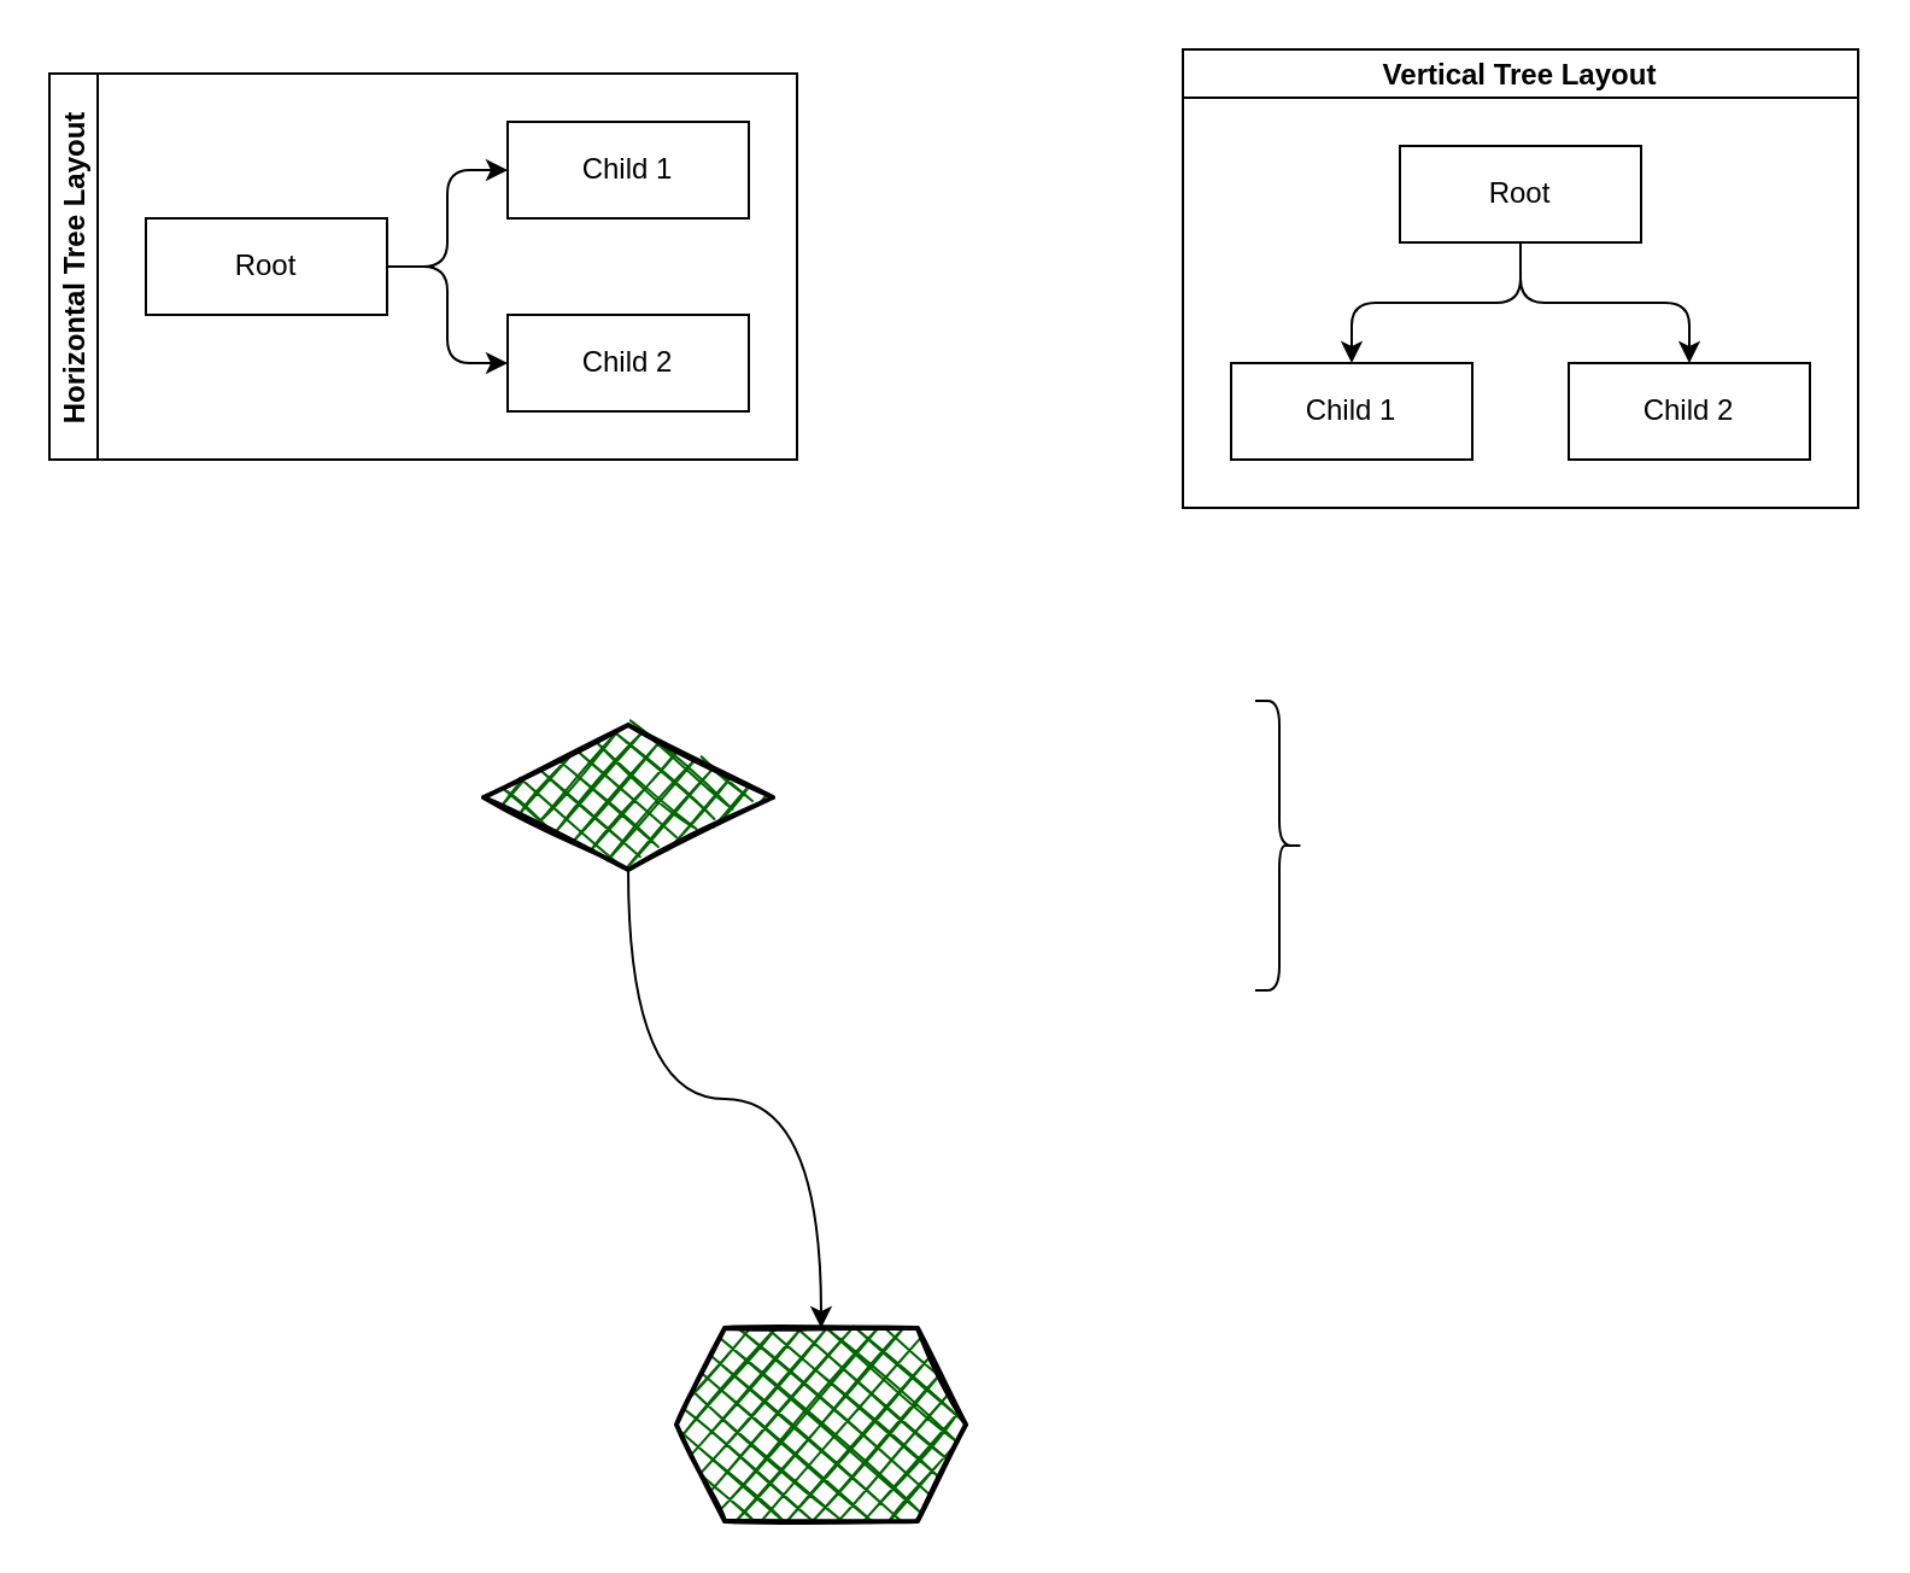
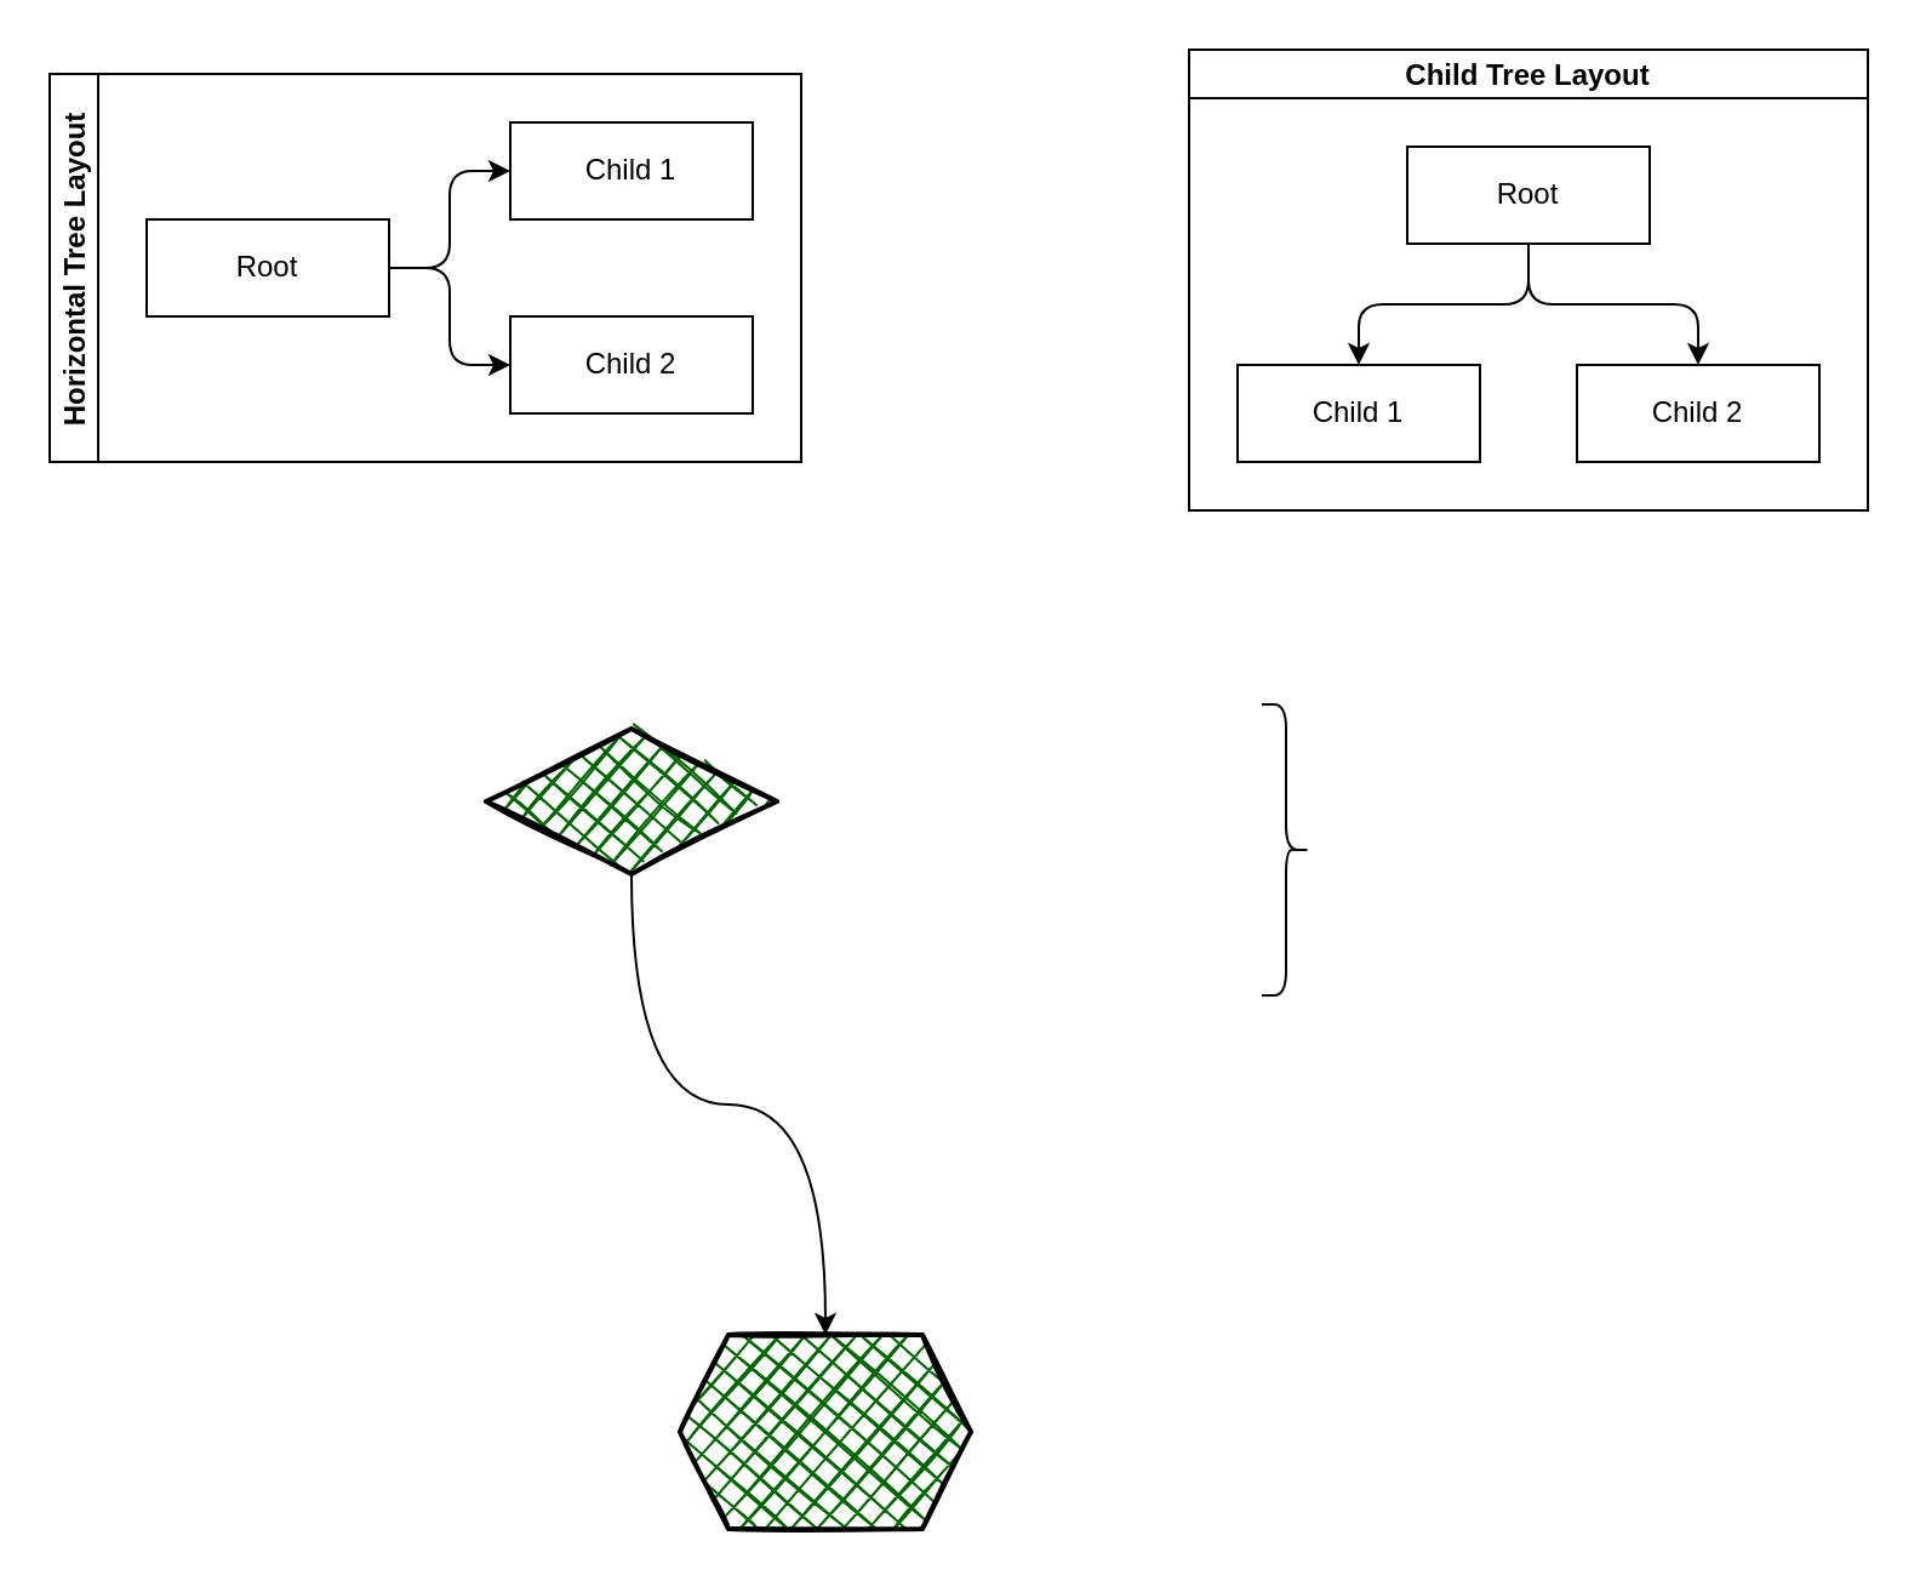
- <mxCell id="12" value="Vertical Tree Layout" style="swimlane;startSize=20;horizontal=1;childLayout=treeLayout;horizontalTree=0;resizable=0;containerType=tree;fontSize=12;" vertex="1" parent="1"><mxGeometry x="490" y="20" width="280" height="190" as="geometry" /></mxCell>
+ <mxCell id="12" value="Child Tree Layout" style="swimlane;startSize=20;horizontal=1;childLayout=treeLayout;horizontalTree=0;resizable=0;containerType=tree;fontSize=12;" vertex="1" parent="1"><mxGeometry x="490" y="20" width="280" height="190" as="geometry" /></mxCell>
